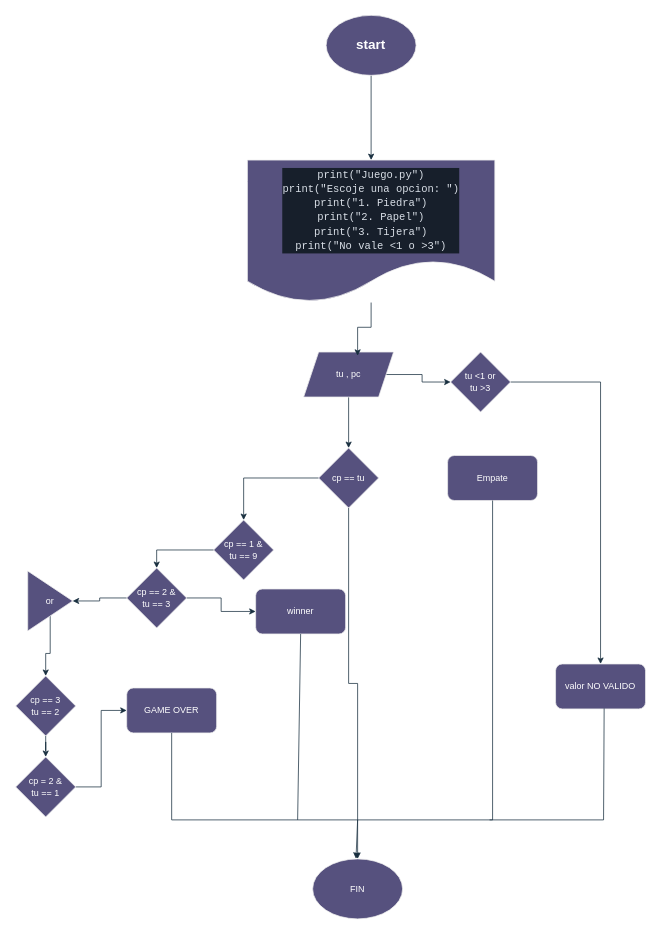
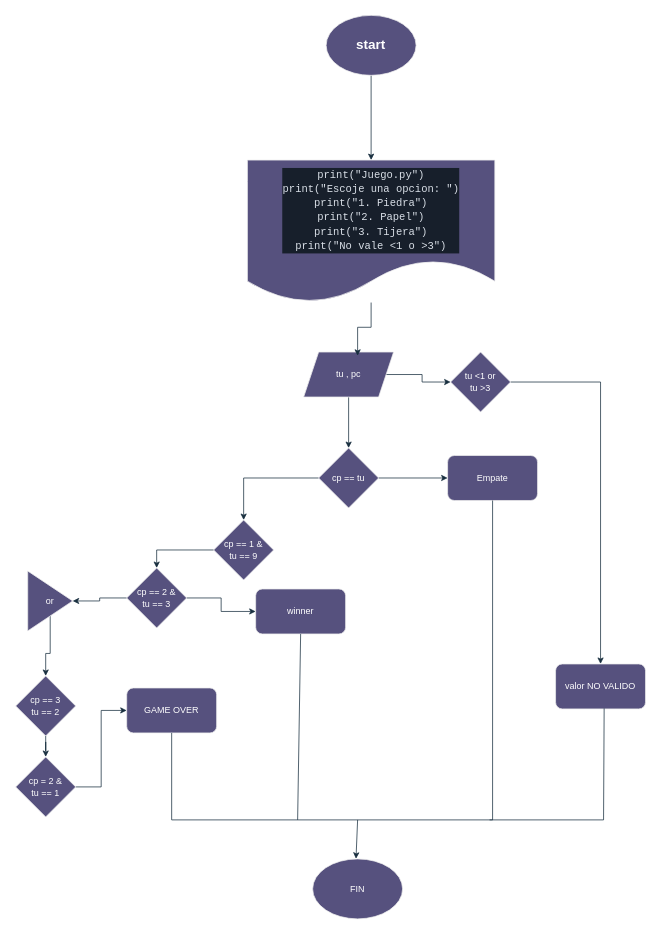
- <mxCell id="9" style="edgeStyle=orthogonalEdgeStyle;rounded=0;orthogonalLoop=1;jettySize=auto;html=1;labelBackgroundColor=none;strokeColor=#182E3E;fontColor=default;" edge="1" parent="1" source="11" target="13"><mxGeometry relative="1" as="geometry" /></mxCell>
+ <mxCell id="9" style="edgeStyle=orthogonalEdgeStyle;rounded=0;orthogonalLoop=1;jettySize=auto;html=1;labelBackgroundColor=none;strokeColor=#182E3E;fontColor=default;" edge="1" parent="1" source="11" target="12"><mxGeometry relative="1" as="geometry" /></mxCell>
